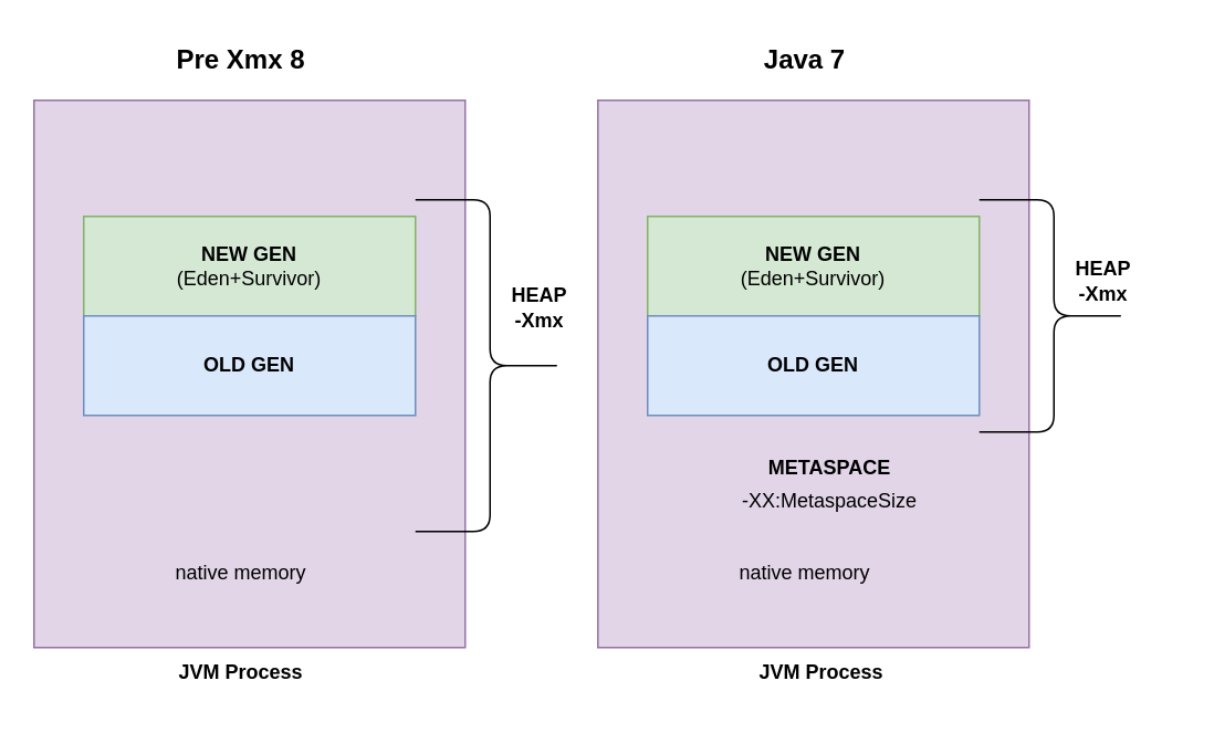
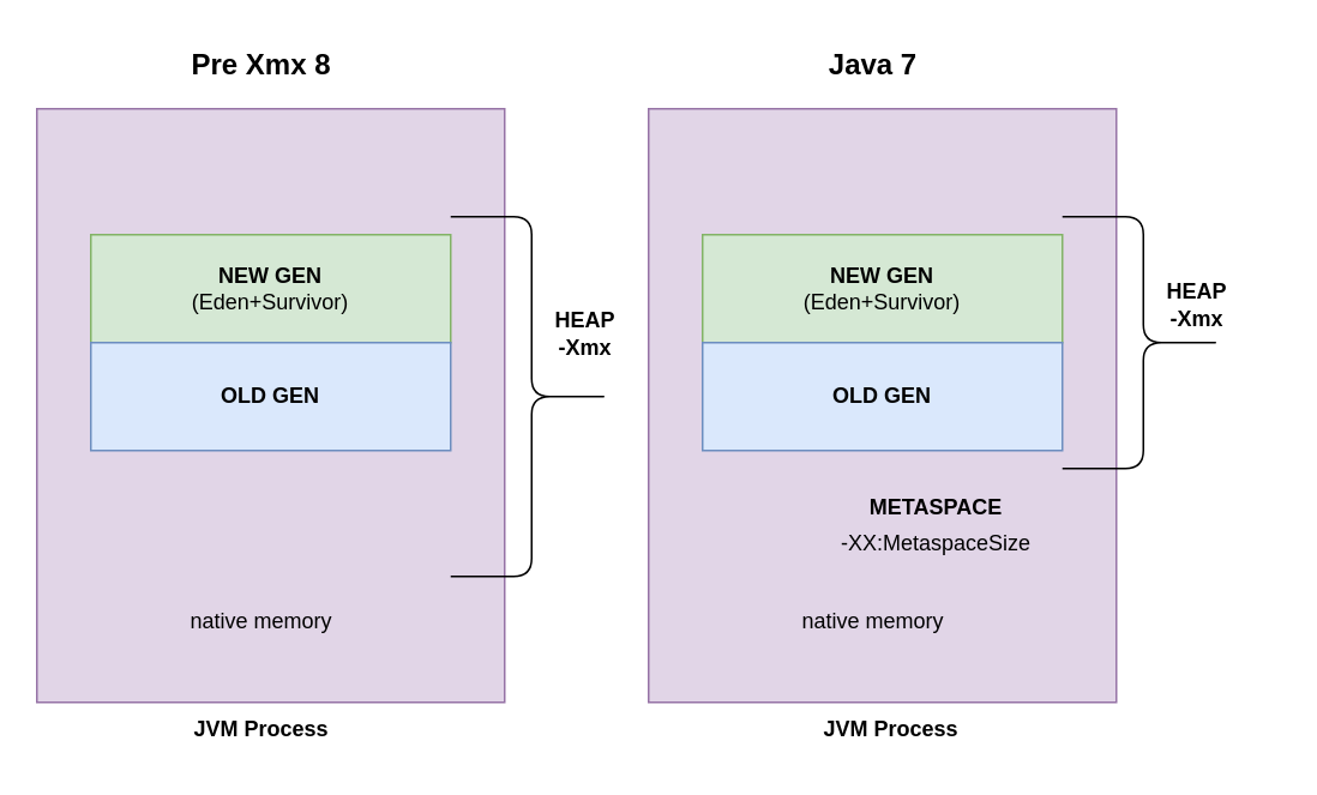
- <mxCell id="17" value="&lt;b style=&quot;border-color: var(--border-color); font-size: 12px;&quot;&gt;METASPACE&lt;/b&gt;&lt;br style=&quot;border-color: var(--border-color); font-size: 12px;&quot;&gt;&lt;font style=&quot;font-size: 12px;&quot;&gt;-XX:MetaspaceSize&lt;/font&gt;" style="text;strokeColor=none;align=center;fillColor=none;html=1;verticalAlign=middle;whiteSpace=wrap;rounded=0;fontSize=16;" vertex="1" parent="1"><mxGeometry x="410" y="270" width="180" height="40" as="geometry" /></mxCell>
+ <mxCell id="17" value="&lt;b style=&quot;border-color: var(--border-color); font-size: 12px;&quot;&gt;METASPACE&lt;/b&gt;&lt;br style=&quot;border-color: var(--border-color); font-size: 12px;&quot;&gt;&lt;font style=&quot;font-size: 12px;&quot;&gt;-XX:MetaspaceSize&lt;/font&gt;" style="text;strokeColor=none;align=center;fillColor=none;html=1;verticalAlign=middle;whiteSpace=wrap;rounded=0;fontSize=16;" vertex="1" parent="1"><mxGeometry x="430" y="270" width="180" height="40" as="geometry" /></mxCell>
